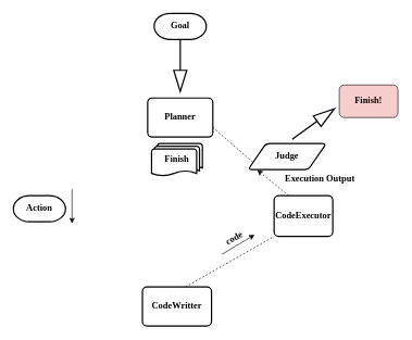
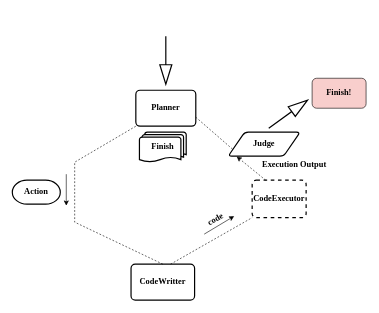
- <mxCell id="6" value="Goal" style="strokeWidth=2;html=1;shape=mxgraph.flowchart.terminator;whiteSpace=wrap;fontFamily=Comic Sans MS;fontStyle=1;fontSize=14;" vertex="1" parent="1"><mxGeometry x="236" y="20" width="80" height="40" as="geometry" /></mxCell>
- <mxCell id="3" value="CodeExecutor" style="rounded=1;whiteSpace=wrap;html=1;absoluteArcSize=1;arcSize=14;strokeWidth=2;fontFamily=Comic Sans MS;fontStyle=1;fontSize=14;" vertex="1" parent="1"><mxGeometry x="420" y="300" width="90" height="62.5" as="geometry" /></mxCell>
+ <mxCell id="3" value="CodeExecutor" style="rounded=1;whiteSpace=wrap;html=1;absoluteArcSize=1;arcSize=14;strokeWidth=2;fontFamily=Comic Sans MS;fontStyle=1;fontSize=14;dashed=1;" vertex="1" parent="1"><mxGeometry x="420" y="300" width="90" height="62.5" as="geometry" /></mxCell>
+ <mxCell id="7" value="" style="endArrow=True;dashed=1;html=1;rounded=0;exitX=0.5;exitY=0;exitDx=0;exitDy=0;entryX=0;entryY=1;entryDx=0;entryDy=0;fontFamily=Comic Sans MS;fontStyle=1;fontSize=14;" edge="1" parent="1" source="2" target="4"><mxGeometry width="50" height="50" relative="1" as="geometry"><mxPoint x="292.58" y="461.75" as="sourcePoint" /><mxPoint x="180" y="230" as="targetPoint" /><Array as="points"><mxPoint x="124" y="370" /><mxPoint x="124" y="270" /></Array></mxGeometry></mxCell>
